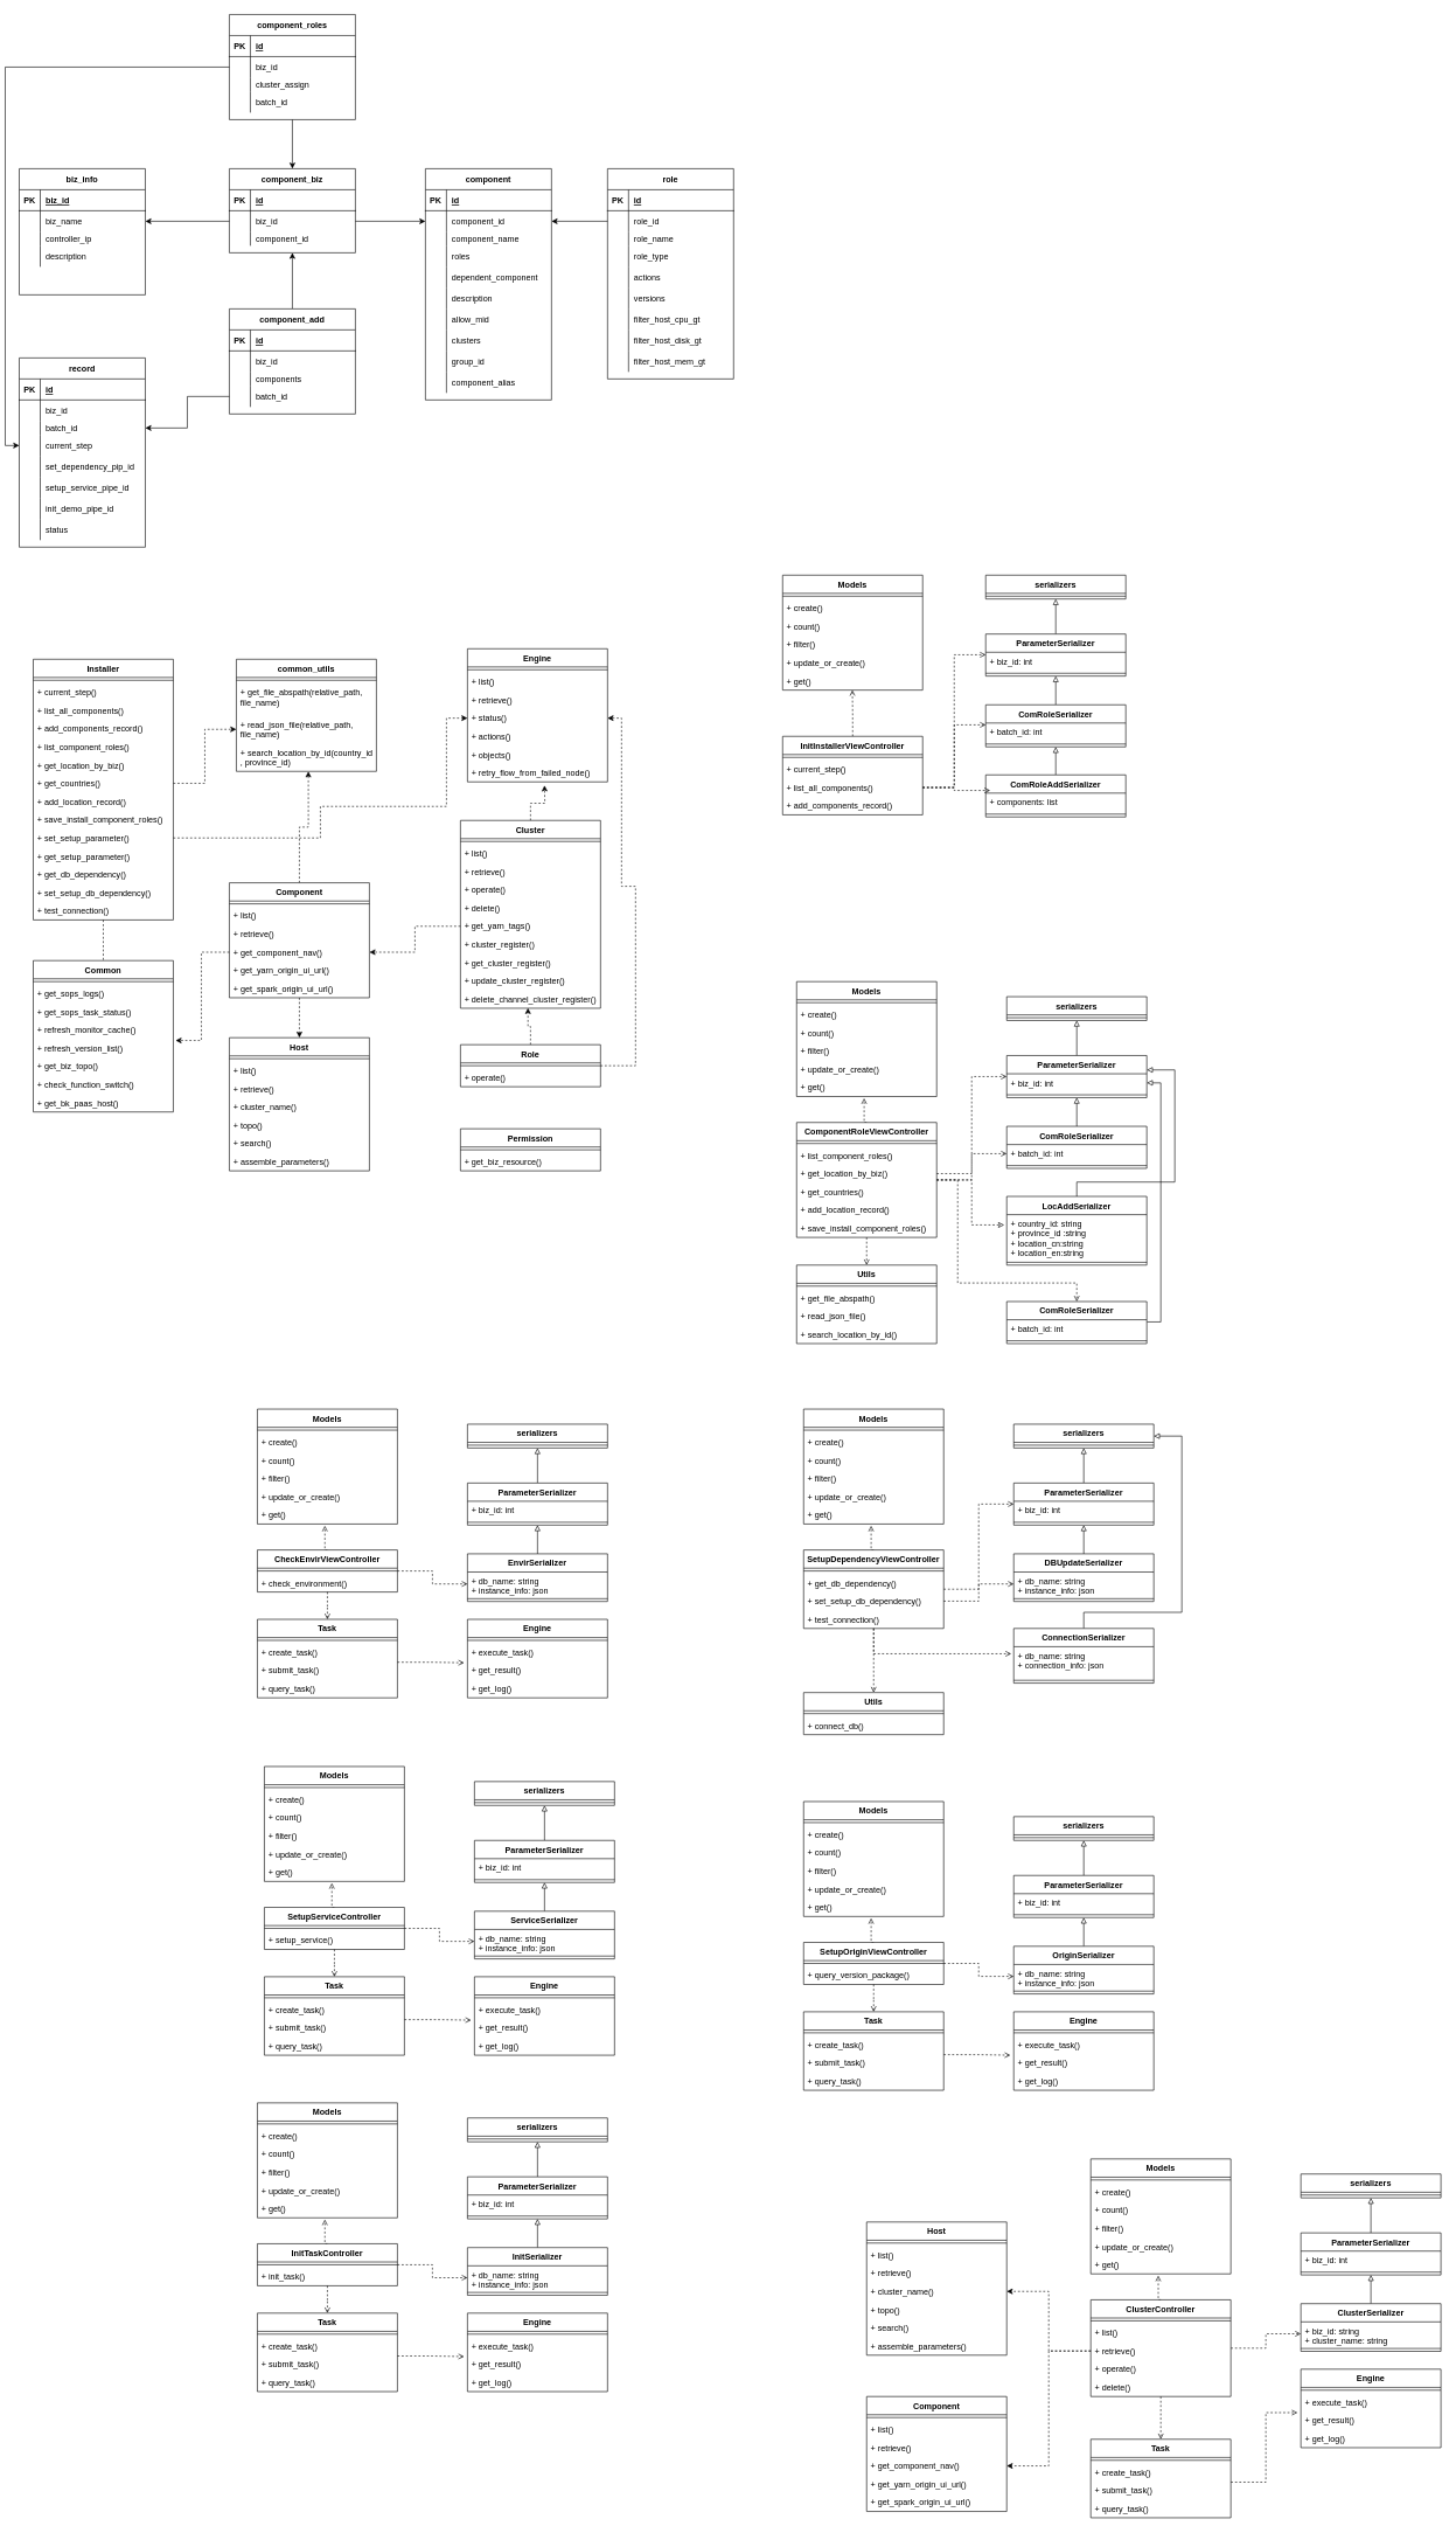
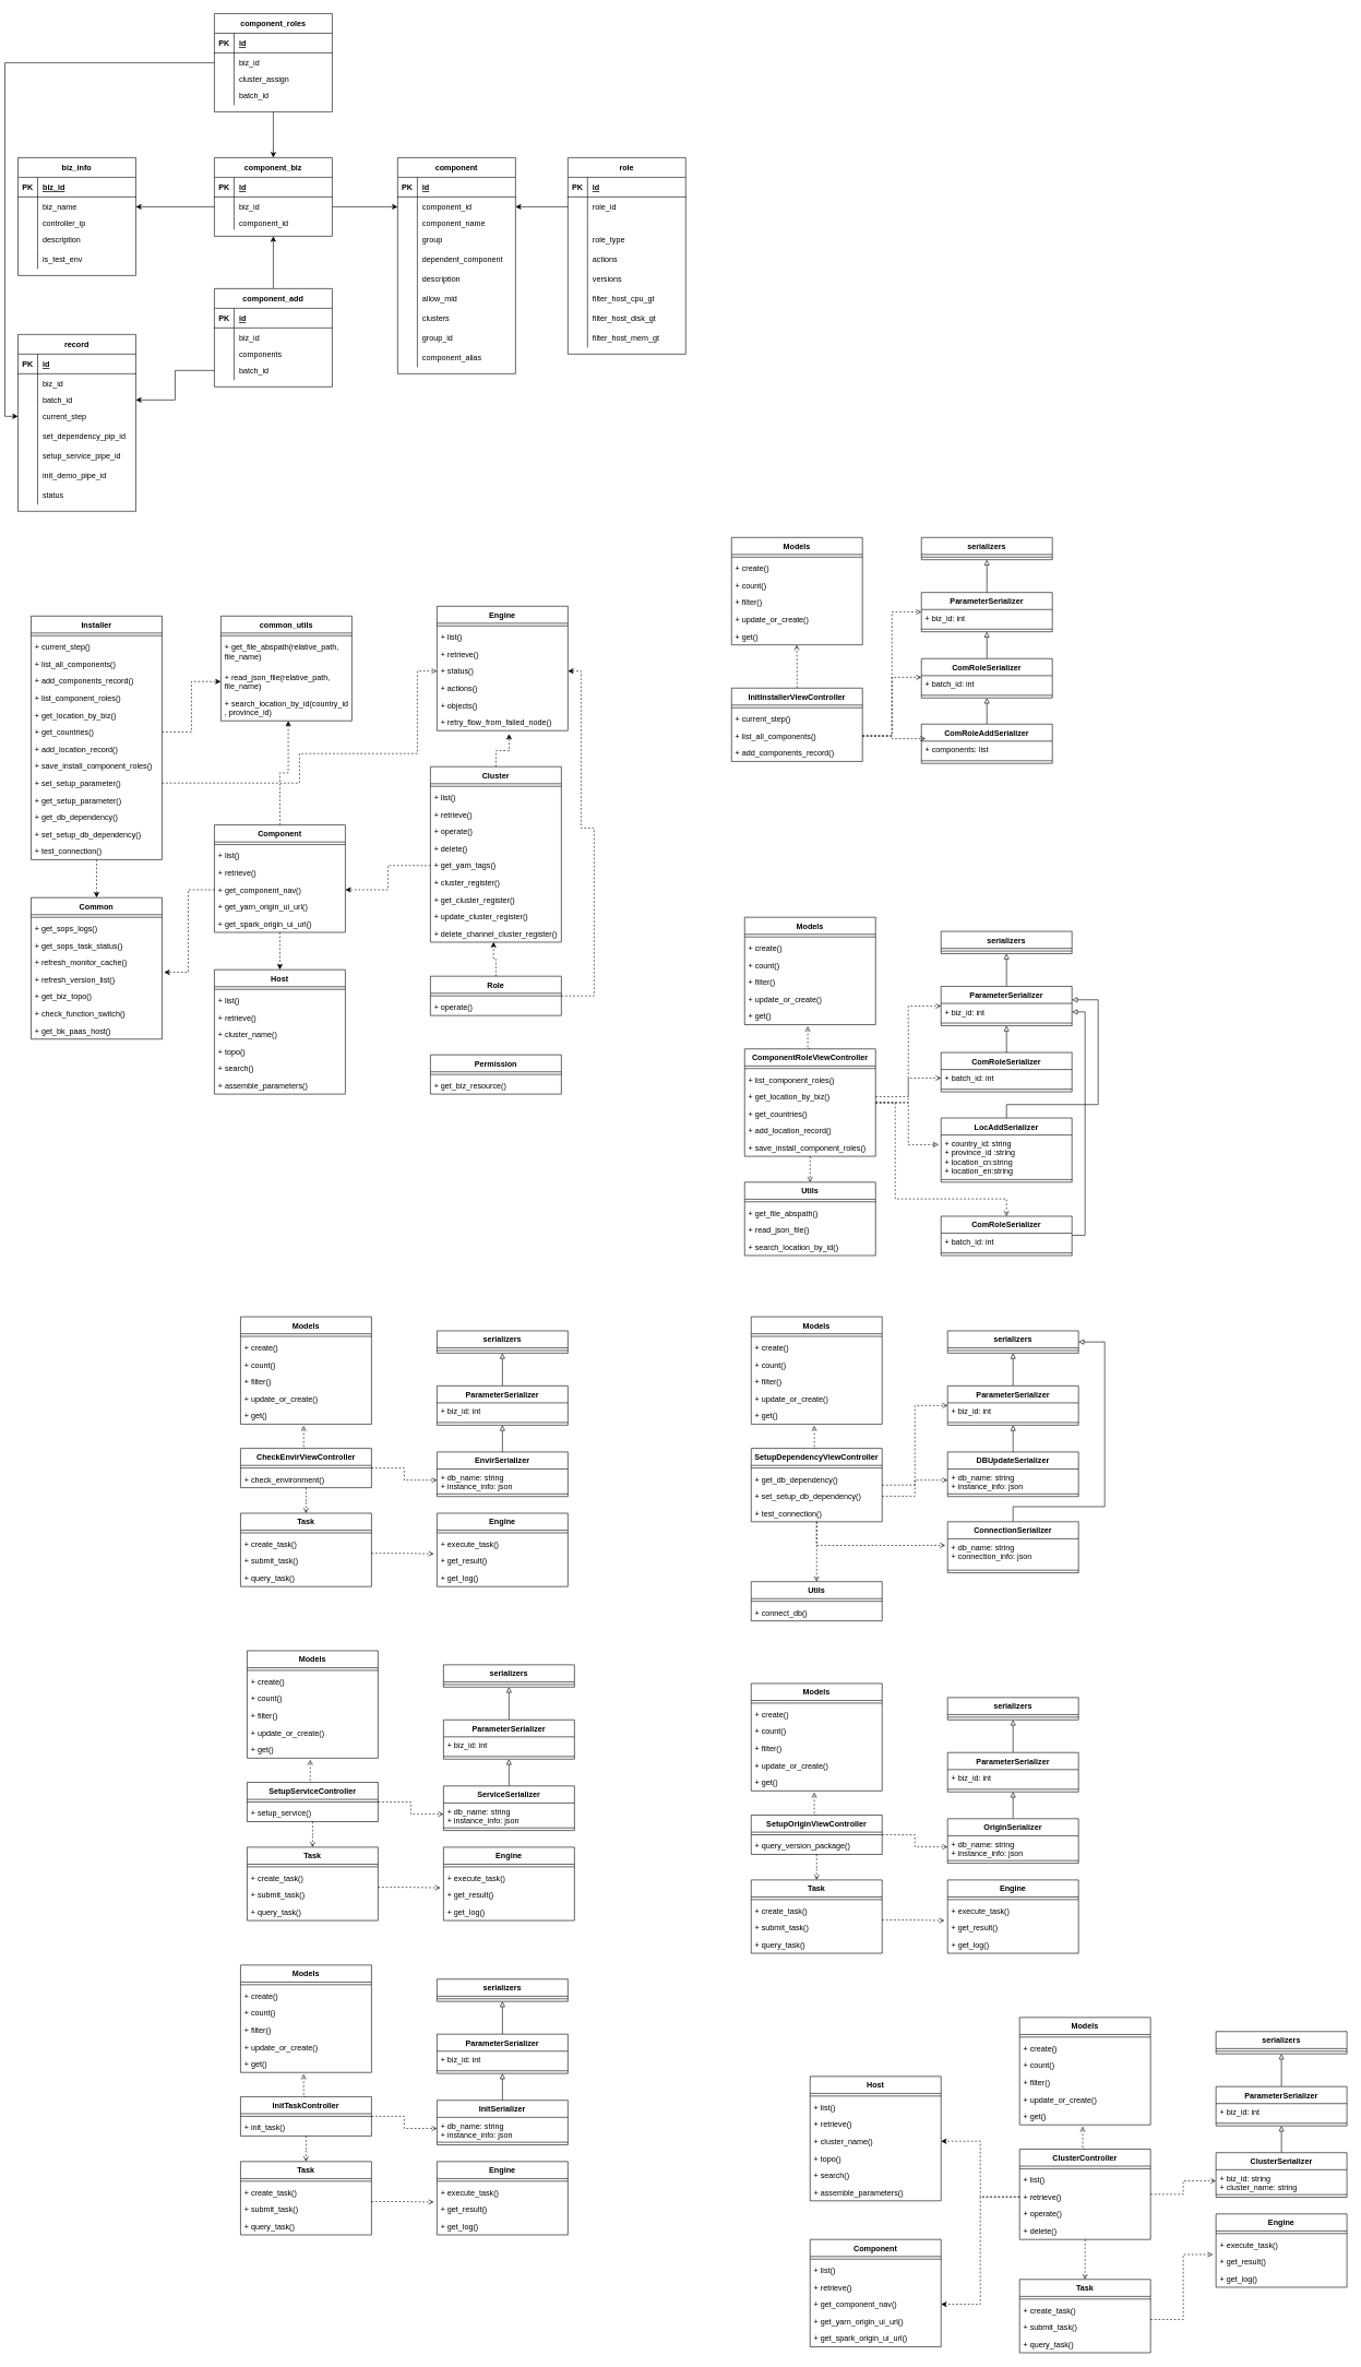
- <mxCell id="70" value="role_name" style="shape=partialRectangle;connectable=0;fillColor=none;top=0;left=0;bottom=0;right=0;align=left;spacingLeft=6;overflow=hidden;" parent="68" vertex="1"><mxGeometry x="30" width="150" height="20" as="geometry" /></mxCell>
- <mxCell id="40" value="roles" style="shape=partialRectangle;connectable=0;fillColor=none;top=0;left=0;bottom=0;right=0;align=left;spacingLeft=6;overflow=hidden;" parent="38" vertex="1"><mxGeometry x="30" width="150" height="30" as="geometry" /></mxCell>
+ <mxCell id="40" value="group" style="shape=partialRectangle;connectable=0;fillColor=none;top=0;left=0;bottom=0;right=0;align=left;spacingLeft=6;overflow=hidden;" parent="38" vertex="1"><mxGeometry x="30" width="150" height="30" as="geometry" /></mxCell>
+ <mxCell id="17" value="is_test_env" style="shape=partialRectangle;connectable=0;fillColor=none;top=0;left=0;bottom=0;right=0;align=left;spacingLeft=6;overflow=hidden;" parent="15" vertex="1"><mxGeometry x="30" width="150" height="30" as="geometry" /></mxCell>
- <mxCell id="223" style="edgeStyle=orthogonalEdgeStyle;rounded=0;orthogonalLoop=1;jettySize=auto;html=1;entryX=0;entryY=0.5;entryDx=0;entryDy=0;dashed=1;" parent="1" source="156" target="201" edge="1"><mxGeometry relative="1" as="geometry"><Array as="points"><mxPoint x="450" y="1195" /><mxPoint x="450" y="1150" /><mxPoint x="630" y="1150" /><mxPoint x="630" y="1024" /></Array></mxGeometry></mxCell>
+ <mxCell id="223" style="edgeStyle=orthogonalEdgeStyle;rounded=0;orthogonalLoop=1;jettySize=auto;html=1;entryX=0;entryY=0.5;entryDx=0;entryDy=0;dashed=1;endArrow=open;" parent="1" source="156" target="201" edge="1"><mxGeometry relative="1" as="geometry"><Array as="points"><mxPoint x="450" y="1195" /><mxPoint x="450" y="1150" /><mxPoint x="630" y="1150" /><mxPoint x="630" y="1024" /></Array></mxGeometry></mxCell>
- <mxCell id="145" style="edgeStyle=orthogonalEdgeStyle;rounded=0;orthogonalLoop=1;jettySize=auto;html=1;entryX=0.5;entryY=0;entryDx=0;entryDy=0;dashed=1;endArrow=none;" parent="1" source="146" target="179" edge="1"><mxGeometry relative="1" as="geometry" /></mxCell>
+ <mxCell id="145" style="edgeStyle=orthogonalEdgeStyle;rounded=0;orthogonalLoop=1;jettySize=auto;html=1;entryX=0.5;entryY=0;entryDx=0;entryDy=0;dashed=1;" parent="1" source="146" target="179" edge="1"><mxGeometry relative="1" as="geometry" /></mxCell>
